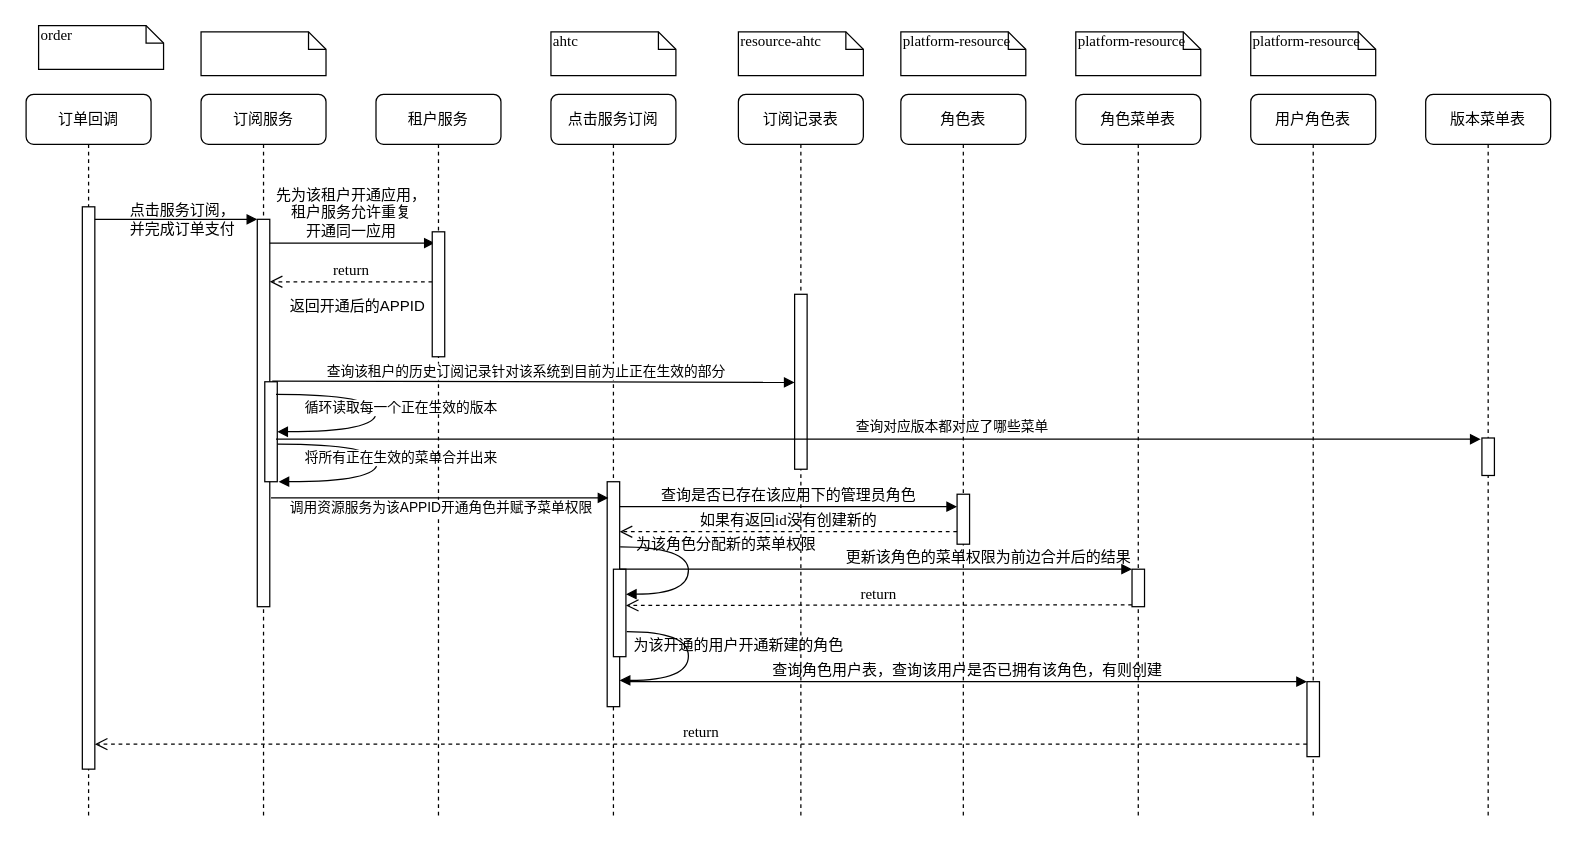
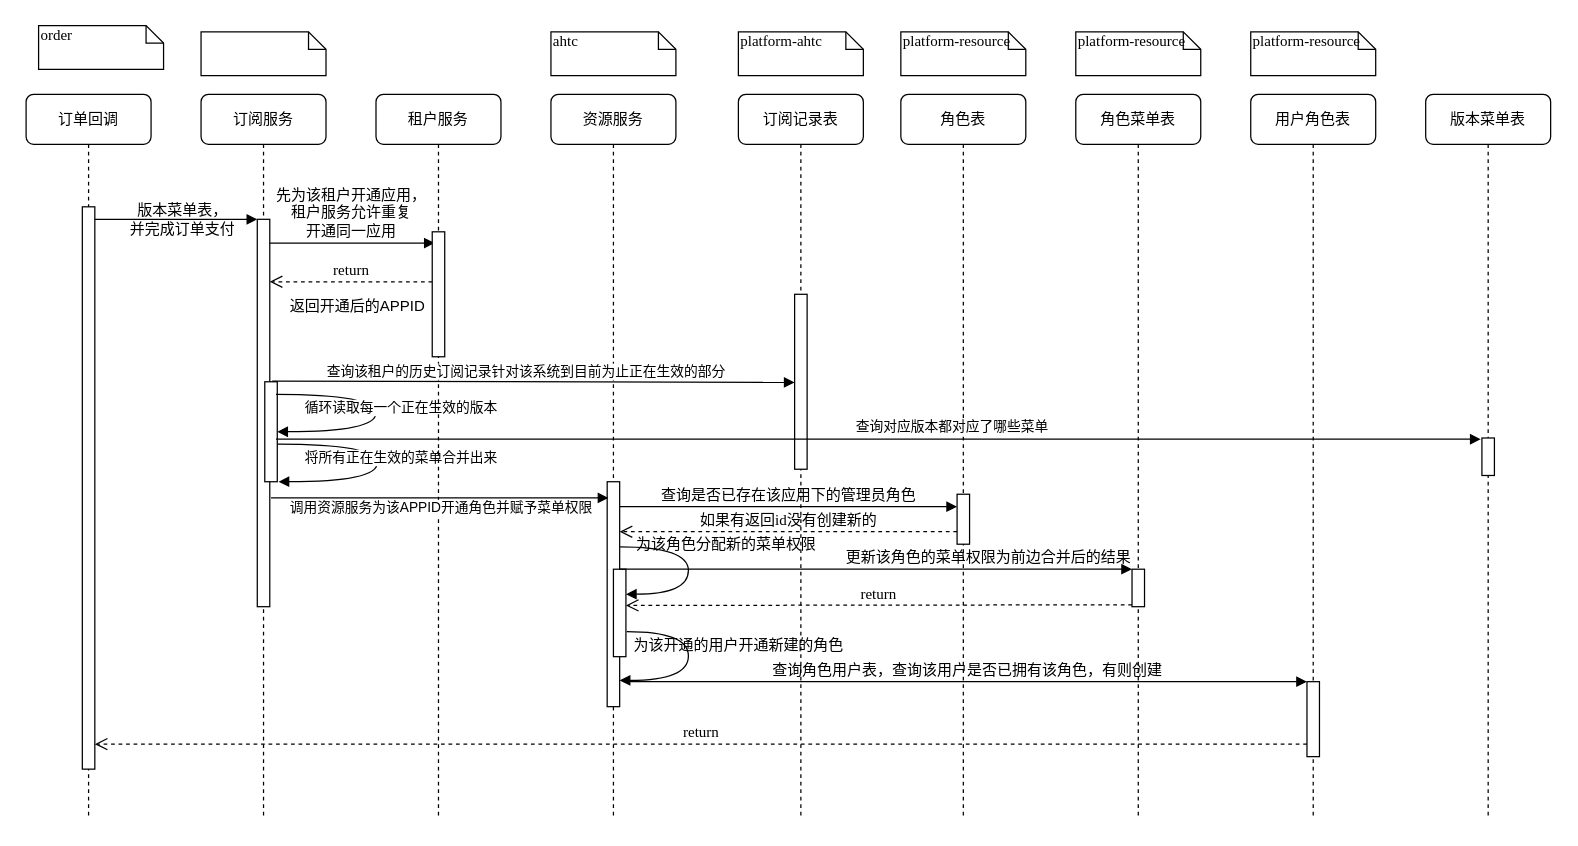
- <mxCell id="34" value="resource-ahtc" style="shape=note;whiteSpace=wrap;html=1;size=14;verticalAlign=top;align=left;spacingTop=-6;rounded=0;shadow=0;comic=0;labelBackgroundColor=none;strokeWidth=1;fontFamily=Verdana;fontSize=12" parent="1" vertex="1"><mxGeometry x="590" y="25" width="100" height="35" as="geometry" /></mxCell>
+ <mxCell id="34" value="platform-ahtc" style="shape=note;whiteSpace=wrap;html=1;size=14;verticalAlign=top;align=left;spacingTop=-6;rounded=0;shadow=0;comic=0;labelBackgroundColor=none;strokeWidth=1;fontFamily=Verdana;fontSize=12" parent="1" vertex="1"><mxGeometry x="590" y="25" width="100" height="35" as="geometry" /></mxCell>
- <mxCell id="10" value="点击服务订阅" style="shape=umlLifeline;perimeter=lifelinePerimeter;whiteSpace=wrap;html=1;container=1;collapsible=0;recursiveResize=0;outlineConnect=0;rounded=1;shadow=0;comic=0;labelBackgroundColor=none;strokeWidth=1;fontFamily=Verdana;fontSize=12;align=center;" parent="1" vertex="1"><mxGeometry x="440" y="75" width="100" height="580" as="geometry" /></mxCell>
+ <mxCell id="10" value="资源服务" style="shape=umlLifeline;perimeter=lifelinePerimeter;whiteSpace=wrap;html=1;container=1;collapsible=0;recursiveResize=0;outlineConnect=0;rounded=1;shadow=0;comic=0;labelBackgroundColor=none;strokeWidth=1;fontFamily=Verdana;fontSize=12;align=center;" parent="1" vertex="1"><mxGeometry x="440" y="75" width="100" height="580" as="geometry" /></mxCell>
- <mxCell id="39" value="点击服务订阅，&lt;div&gt;并完成订单支付&lt;/div&gt;" style="text;html=1;align=center;verticalAlign=middle;resizable=0;points=[];autosize=1;strokeColor=none;fillColor=none;" vertex="1" parent="1"><mxGeometry x="90" y="155" width="110" height="40" as="geometry" /></mxCell>
+ <mxCell id="39" value="版本菜单表，&lt;div&gt;并完成订单支付&lt;/div&gt;" style="text;html=1;align=center;verticalAlign=middle;resizable=0;points=[];autosize=1;strokeColor=none;fillColor=none;" vertex="1" parent="1"><mxGeometry x="90" y="155" width="110" height="40" as="geometry" /></mxCell>
